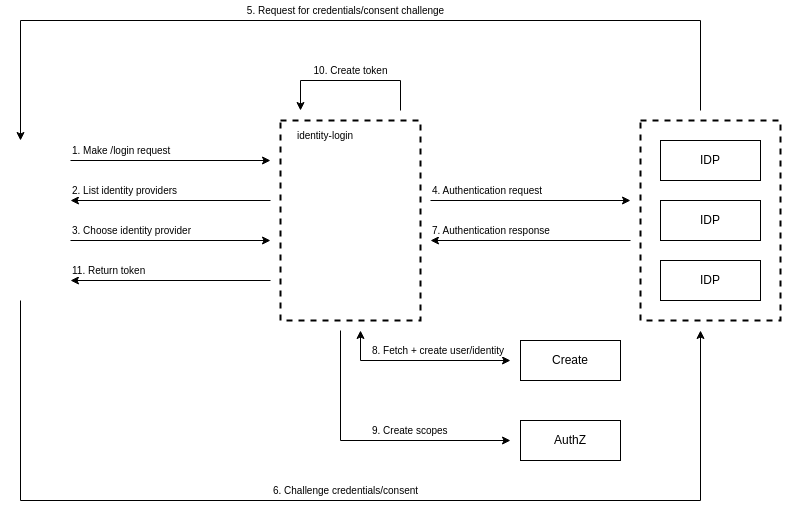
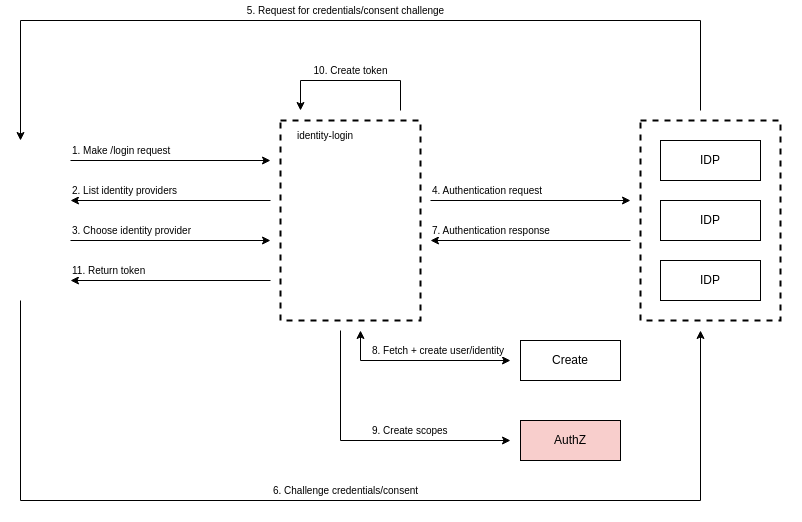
- <mxCell id="17" value="AuthZ" style="rounded=0;whiteSpace=wrap;html=1;" vertex="1" parent="1"><mxGeometry x="520" y="420" width="100" height="40" as="geometry" /></mxCell>
+ <mxCell id="17" value="AuthZ" style="rounded=0;whiteSpace=wrap;html=1;fillColor=#f8cecc;" vertex="1" parent="1"><mxGeometry x="520" y="420" width="100" height="40" as="geometry" /></mxCell>
